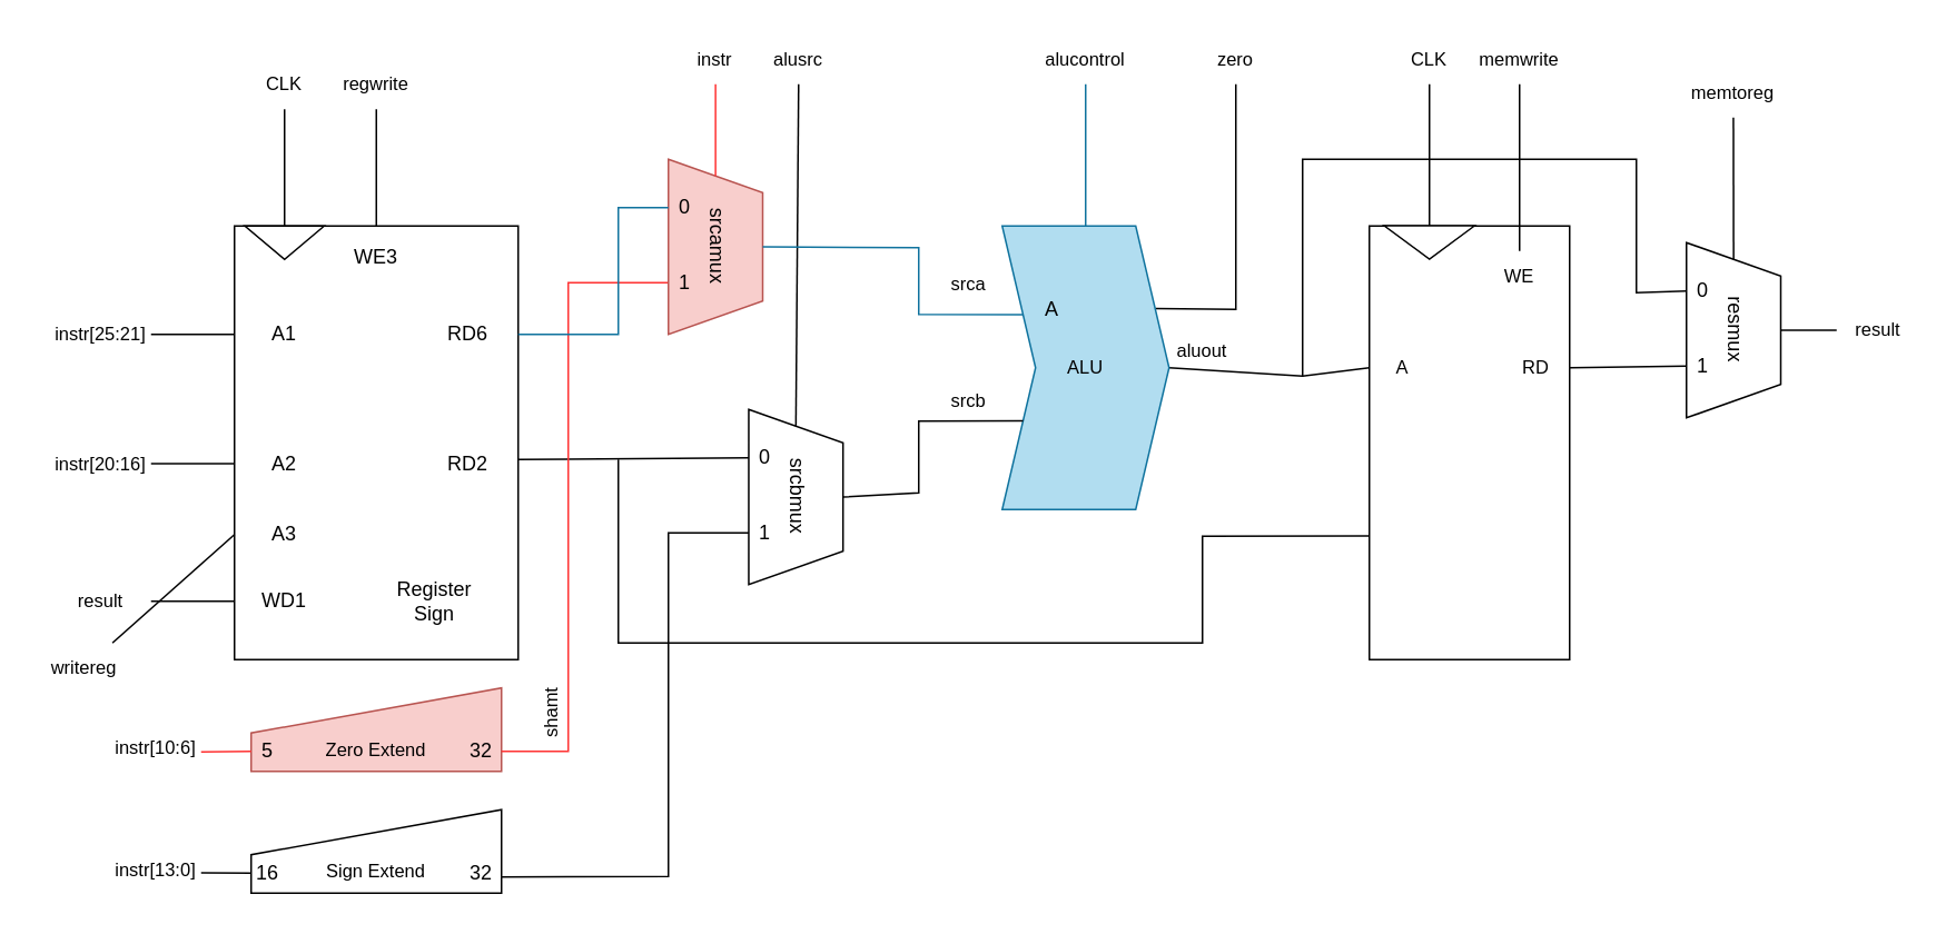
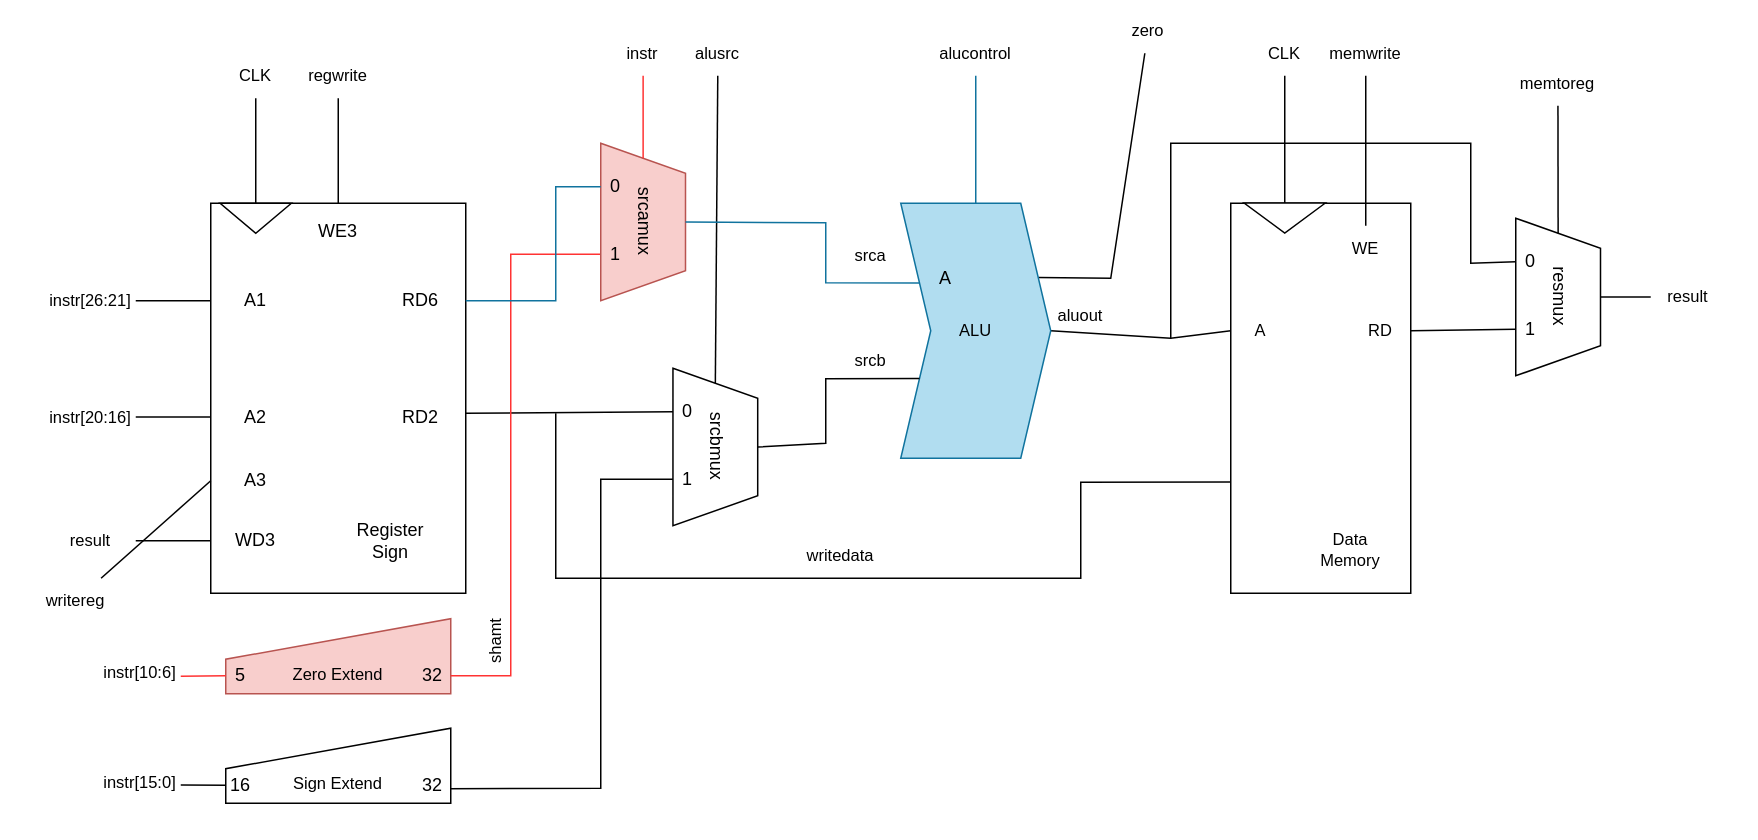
- <mxCell id="54" value="zero" style="text;html=1;strokeColor=none;fillColor=none;align=center;verticalAlign=middle;whiteSpace=wrap;rounded=0;fontFamily=Helvetica;fontSize=11;fontColor=default;" parent="1" vertex="1"><mxGeometry x="710" y="20" width="60" height="30" as="geometry" /></mxCell>
+ <mxCell id="54" value="zero" style="text;html=1;strokeColor=none;fillColor=none;align=center;verticalAlign=middle;whiteSpace=wrap;rounded=0;fontFamily=Helvetica;fontSize=11;fontColor=default;" parent="1" vertex="1"><mxGeometry x="735" y="5" width="60" height="30" as="geometry" /></mxCell>
- <mxCell id="87" value="instr[25:21]" style="text;html=1;strokeColor=none;fillColor=none;align=center;verticalAlign=middle;whiteSpace=wrap;rounded=0;fontFamily=Helvetica;fontSize=11;fontColor=default;" parent="1" vertex="1"><mxGeometry x="30" y="185.001" width="60" height="30" as="geometry" /></mxCell>
+ <mxCell id="87" value="instr[26:21]" style="text;html=1;strokeColor=none;fillColor=none;align=center;verticalAlign=middle;whiteSpace=wrap;rounded=0;fontFamily=Helvetica;fontSize=11;fontColor=default;" parent="1" vertex="1"><mxGeometry x="30" y="185.001" width="60" height="30" as="geometry" /></mxCell>
- <mxCell id="13" value="WD1" style="text;html=1;strokeColor=none;fillColor=none;align=center;verticalAlign=middle;whiteSpace=wrap;rounded=0;" parent="10" vertex="1"><mxGeometry y="210" width="60" height="30" as="geometry" /></mxCell>
+ <mxCell id="13" value="WD3" style="text;html=1;strokeColor=none;fillColor=none;align=center;verticalAlign=middle;whiteSpace=wrap;rounded=0;" parent="10" vertex="1"><mxGeometry y="210" width="60" height="30" as="geometry" /></mxCell>
+ <mxCell id="68" value="Data&lt;br&gt;Memory" style="text;html=1;strokeColor=none;fillColor=none;align=center;verticalAlign=middle;whiteSpace=wrap;rounded=0;fontFamily=Helvetica;fontSize=11;fontColor=default;" parent="1" vertex="1"><mxGeometry x="870" y="350.003" width="60" height="32.5" as="geometry" /></mxCell>
+ <mxCell id="56" value="writedata" style="text;html=1;strokeColor=none;fillColor=none;align=center;verticalAlign=middle;whiteSpace=wrap;rounded=0;fontFamily=Helvetica;fontSize=11;fontColor=default;" parent="1" vertex="1"><mxGeometry x="530" y="355" width="60" height="30" as="geometry" /></mxCell>
- <mxCell id="52" value="instr[13:0]" style="text;html=1;strokeColor=none;fillColor=none;align=center;verticalAlign=middle;whiteSpace=wrap;rounded=0;fontFamily=Helvetica;fontSize=11;fontColor=default;" parent="1" vertex="1"><mxGeometry x="68" y="510" width="50" height="21.5" as="geometry" /></mxCell>
+ <mxCell id="52" value="instr[15:0]" style="text;html=1;strokeColor=none;fillColor=none;align=center;verticalAlign=middle;whiteSpace=wrap;rounded=0;fontFamily=Helvetica;fontSize=11;fontColor=default;" parent="1" vertex="1"><mxGeometry x="68" y="510" width="50" height="21.5" as="geometry" /></mxCell>
